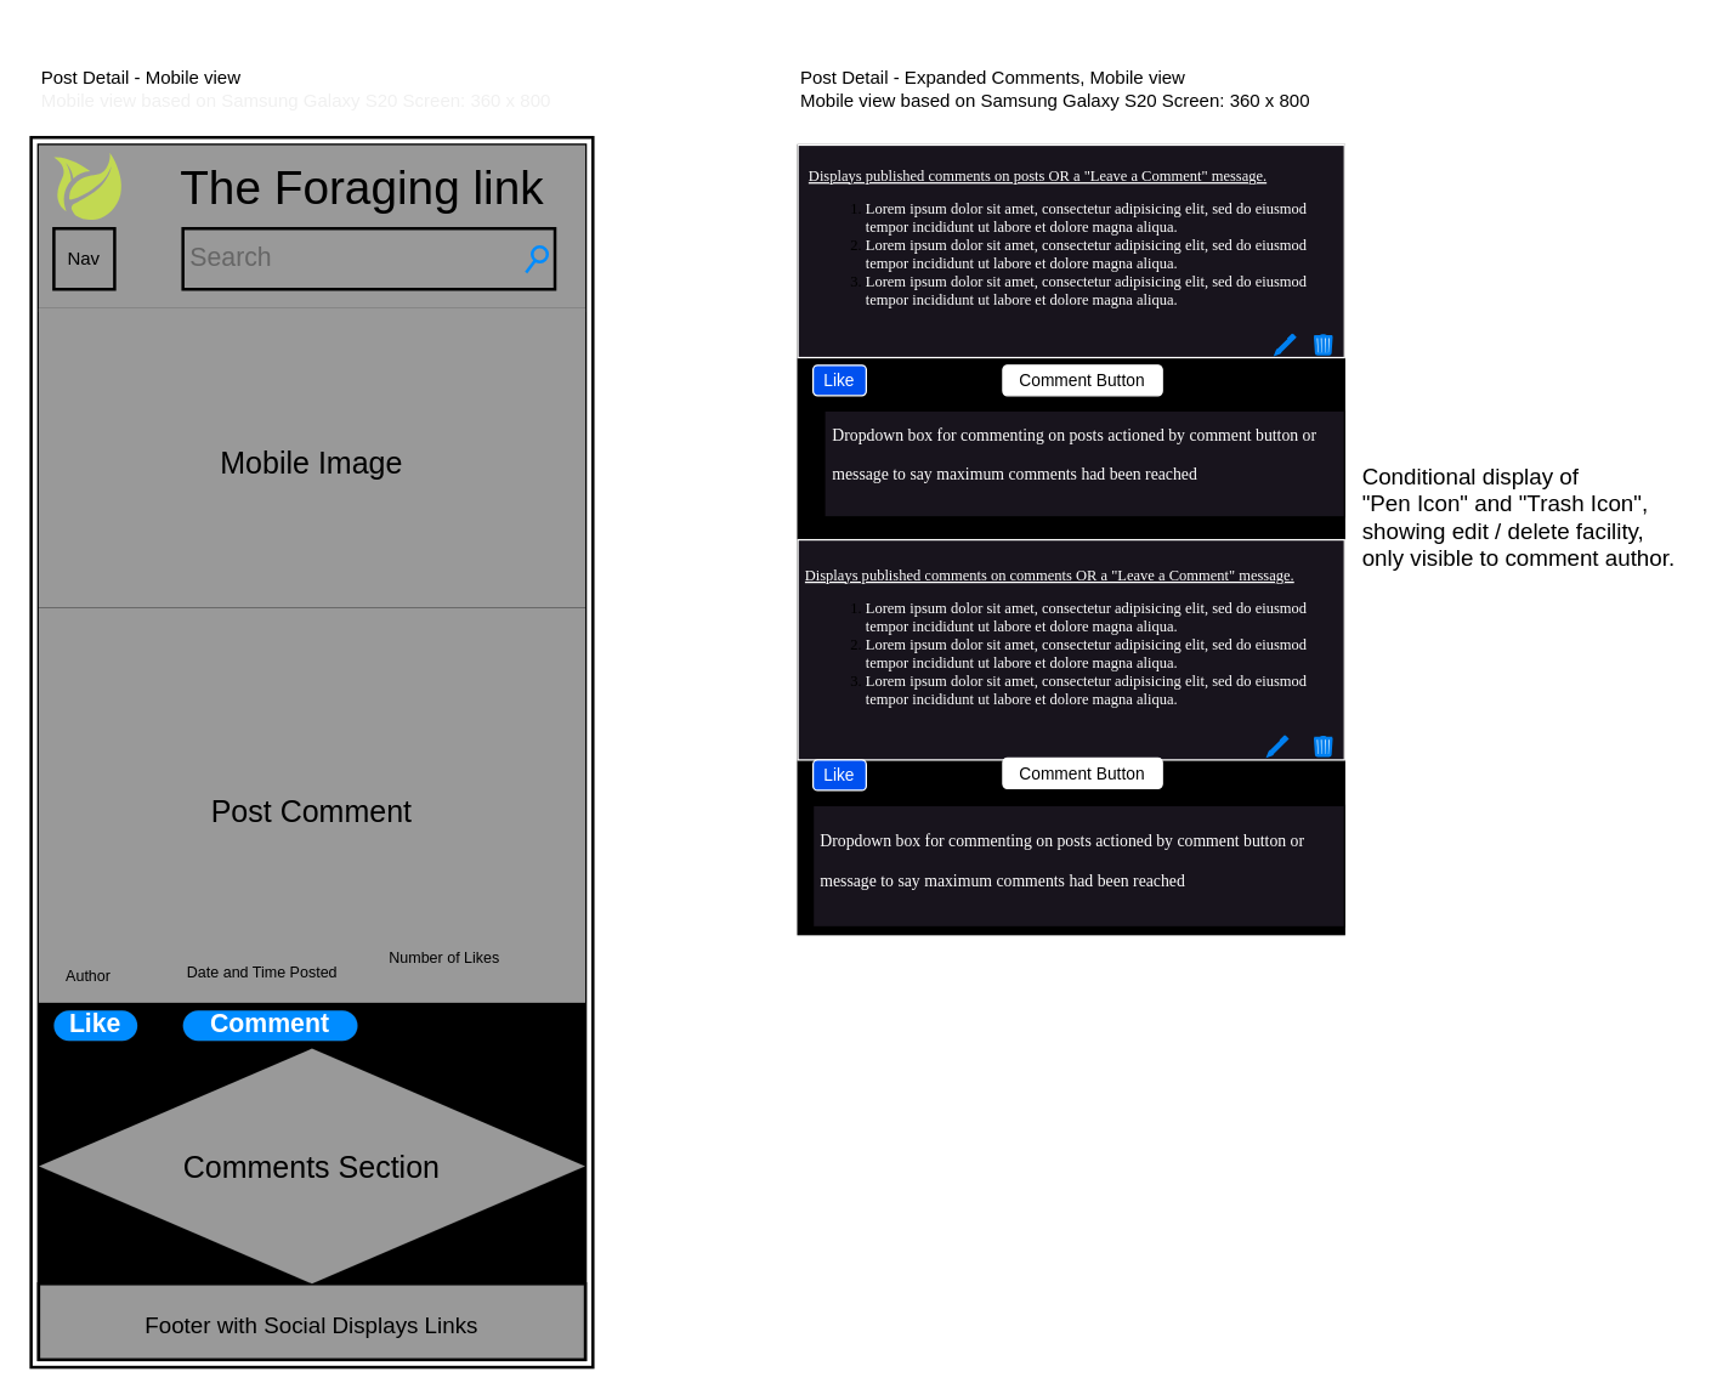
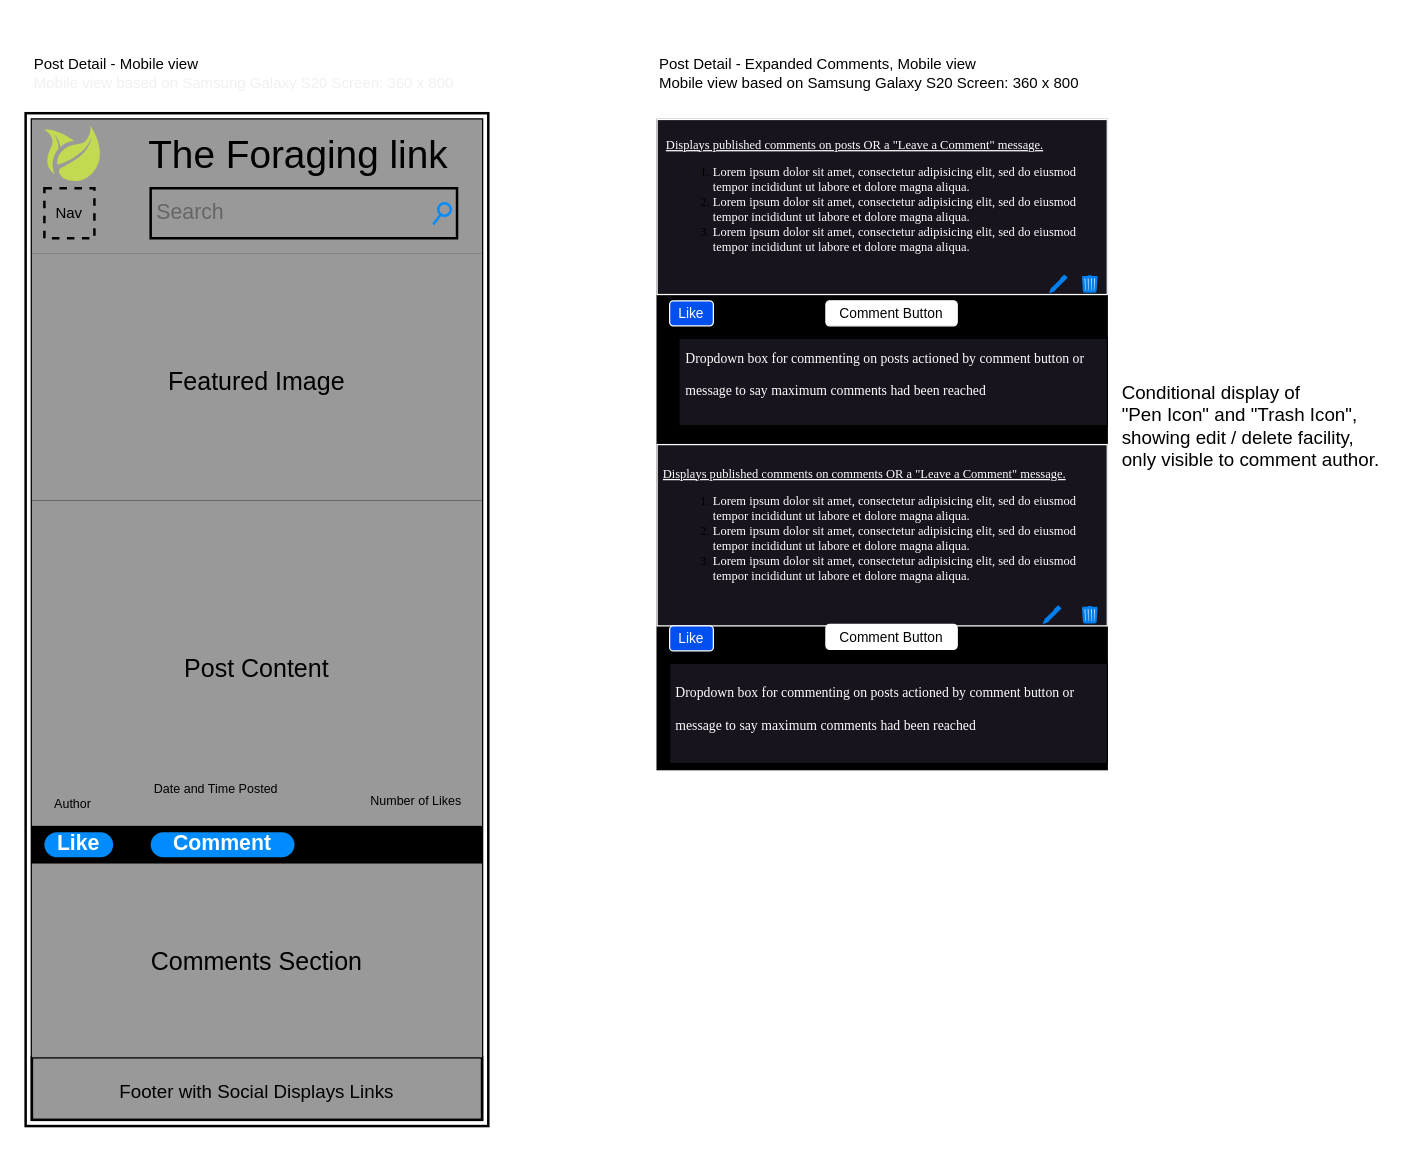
- <mxCell id="24" value="Nav" style="whiteSpace=wrap;html=1;aspect=fixed;strokeWidth=2;fillColor=#999999;gradientColor=none;strokeColor=#000000;fontColor=#000000;movable=0;resizable=0;rotatable=0;deletable=0;editable=0;connectable=0;" vertex="1" parent="1"><mxGeometry x="35" y="150" width="40" height="40" as="geometry" /></mxCell>
+ <mxCell id="24" value="Nav" style="whiteSpace=wrap;html=1;aspect=fixed;strokeWidth=2;fillColor=#999999;gradientColor=none;strokeColor=#000000;fontColor=#000000;movable=0;resizable=0;rotatable=0;deletable=0;editable=0;connectable=0;dashed=1;" vertex="1" parent="1"><mxGeometry x="35" y="150" width="40" height="40" as="geometry" /></mxCell>
- <mxCell id="27" value="&lt;font style=&quot;font-size: 20px;&quot;&gt;Mobile Image&lt;/font&gt;" style="rounded=0;whiteSpace=wrap;html=1;labelBackgroundColor=none;strokeColor=#000000;strokeWidth=0;fontSize=31;fontColor=#000000;fillColor=#999999;gradientColor=none;movable=0;resizable=0;rotatable=0;deletable=0;editable=0;connectable=0;" vertex="1" parent="1"><mxGeometry x="25" y="202.5" width="360" height="197.5" as="geometry" /></mxCell>
+ <mxCell id="27" value="&lt;font style=&quot;font-size: 20px;&quot;&gt;Featured Image&lt;/font&gt;" style="rounded=0;whiteSpace=wrap;html=1;labelBackgroundColor=none;strokeColor=#000000;strokeWidth=0;fontSize=31;fontColor=#000000;fillColor=#999999;gradientColor=none;movable=0;resizable=0;rotatable=0;deletable=0;editable=0;connectable=0;" vertex="1" parent="1"><mxGeometry x="25" y="202.5" width="360" height="197.5" as="geometry" /></mxCell>
- <mxCell id="28" value="&lt;font style=&quot;font-size: 20px;&quot;&gt;Post Comment&lt;/font&gt;" style="rounded=0;whiteSpace=wrap;html=1;labelBackgroundColor=none;strokeColor=#000000;strokeWidth=0;fontSize=31;fontColor=#000000;fillColor=#999999;gradientColor=none;movable=0;resizable=0;rotatable=0;deletable=0;editable=0;connectable=0;" vertex="1" parent="1"><mxGeometry x="25" y="400" width="360" height="260" as="geometry" /></mxCell>
+ <mxCell id="28" value="&lt;font style=&quot;font-size: 20px;&quot;&gt;Post Content&lt;/font&gt;" style="rounded=0;whiteSpace=wrap;html=1;labelBackgroundColor=none;strokeColor=#000000;strokeWidth=0;fontSize=31;fontColor=#000000;fillColor=#999999;gradientColor=none;movable=0;resizable=0;rotatable=0;deletable=0;editable=0;connectable=0;" vertex="1" parent="1"><mxGeometry x="25" y="400" width="360" height="260" as="geometry" /></mxCell>
- <mxCell id="35" value="Number of Likes" style="text;html=1;strokeColor=none;fillColor=none;align=center;verticalAlign=middle;whiteSpace=wrap;rounded=0;labelBackgroundColor=none;strokeWidth=0;fontSize=10;fontColor=#000000;movable=0;resizable=0;rotatable=0;deletable=0;editable=0;connectable=0;" vertex="1" parent="1"><mxGeometry x="250" y="615" width="85" height="30" as="geometry" /></mxCell>
+ <mxCell id="35" value="Number of Likes" style="text;html=1;strokeColor=none;fillColor=none;align=center;verticalAlign=middle;whiteSpace=wrap;rounded=0;labelBackgroundColor=none;strokeWidth=0;fontSize=10;fontColor=#000000;movable=0;resizable=0;rotatable=0;deletable=0;editable=0;connectable=0;" vertex="1" parent="1"><mxGeometry x="290" y="625" width="85" height="30" as="geometry" /></mxCell>
- <mxCell id="34" value="Date and Time Posted" style="text;html=1;strokeColor=none;fillColor=none;align=center;verticalAlign=middle;whiteSpace=wrap;rounded=0;labelBackgroundColor=none;strokeWidth=0;fontSize=10;fontColor=#000000;movable=0;resizable=0;rotatable=0;deletable=0;editable=0;connectable=0;" vertex="1" parent="1"><mxGeometry x="105" y="625" width="135" height="30" as="geometry" /></mxCell>
+ <mxCell id="34" value="Date and Time Posted" style="text;html=1;strokeColor=none;fillColor=none;align=center;verticalAlign=middle;whiteSpace=wrap;rounded=0;labelBackgroundColor=none;strokeWidth=0;fontSize=10;fontColor=#000000;movable=0;resizable=0;rotatable=0;deletable=0;editable=0;connectable=0;" vertex="1" parent="1"><mxGeometry x="105" y="615" width="135" height="30" as="geometry" /></mxCell>
- <mxCell id="36" value="&lt;font style=&quot;font-size: 20px;&quot;&gt;Comments Section&lt;/font&gt;" style="rhombus;whiteSpace=wrap;html=1;labelBackgroundColor=none;strokeColor=#000000;strokeWidth=0;fontSize=10;fontColor=#000000;fillColor=#999999;gradientColor=none;movable=0;resizable=0;rotatable=0;deletable=0;editable=0;connectable=0;" vertex="1" parent="1"><mxGeometry x="25" y="690" width="360" height="155" as="geometry" /></mxCell>
+ <mxCell id="36" value="&lt;font style=&quot;font-size: 20px;&quot;&gt;Comments Section&lt;/font&gt;" style="rounded=0;whiteSpace=wrap;html=1;labelBackgroundColor=none;strokeColor=#000000;strokeWidth=0;fontSize=10;fontColor=#000000;fillColor=#999999;gradientColor=none;movable=0;resizable=0;rotatable=0;deletable=0;editable=0;connectable=0;" vertex="1" parent="1"><mxGeometry x="25" y="690" width="360" height="155" as="geometry" /></mxCell>
